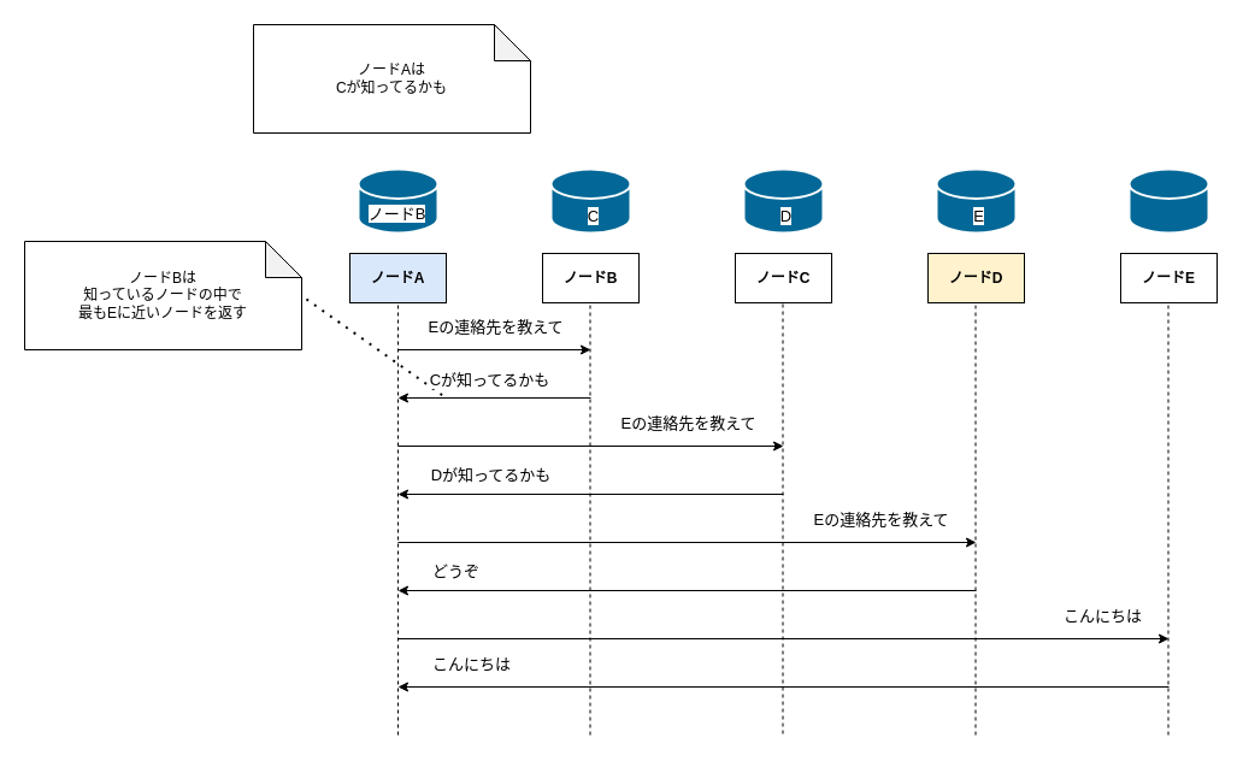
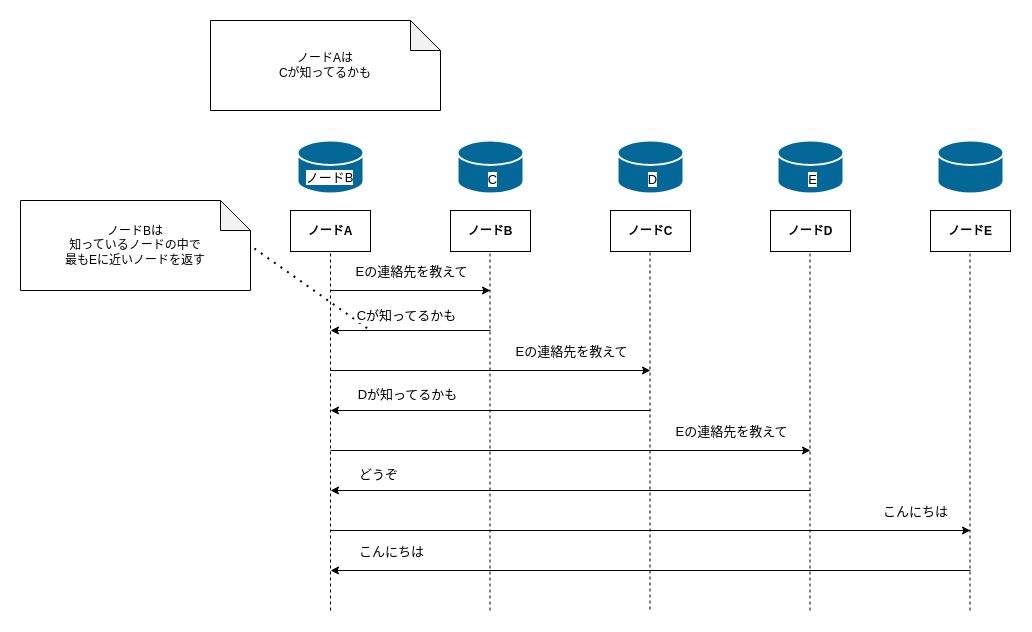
- <mxCell id="5" value="ノードA" style="rounded=0;whiteSpace=wrap;html=1;fontStyle=1;fillColor=#dae8fc;" vertex="1" parent="1"><mxGeometry x="290" width="80" height="41" as="geometry" y="210" /></mxCell>
+ <mxCell id="5" value="ノードA" style="rounded=0;whiteSpace=wrap;html=1;fontStyle=1" vertex="1" parent="1"><mxGeometry x="290" width="80" height="41" as="geometry" y="210" /></mxCell>
- <mxCell id="8" value="ノードD" style="rounded=0;whiteSpace=wrap;html=1;fontStyle=1;fillColor=#fff2cc;" vertex="1" parent="1"><mxGeometry x="770" width="80" height="41" as="geometry" y="210" /></mxCell>
+ <mxCell id="8" value="ノードD" style="rounded=0;whiteSpace=wrap;html=1;fontStyle=1" vertex="1" parent="1"><mxGeometry x="770" width="80" height="41" as="geometry" y="210" /></mxCell>
